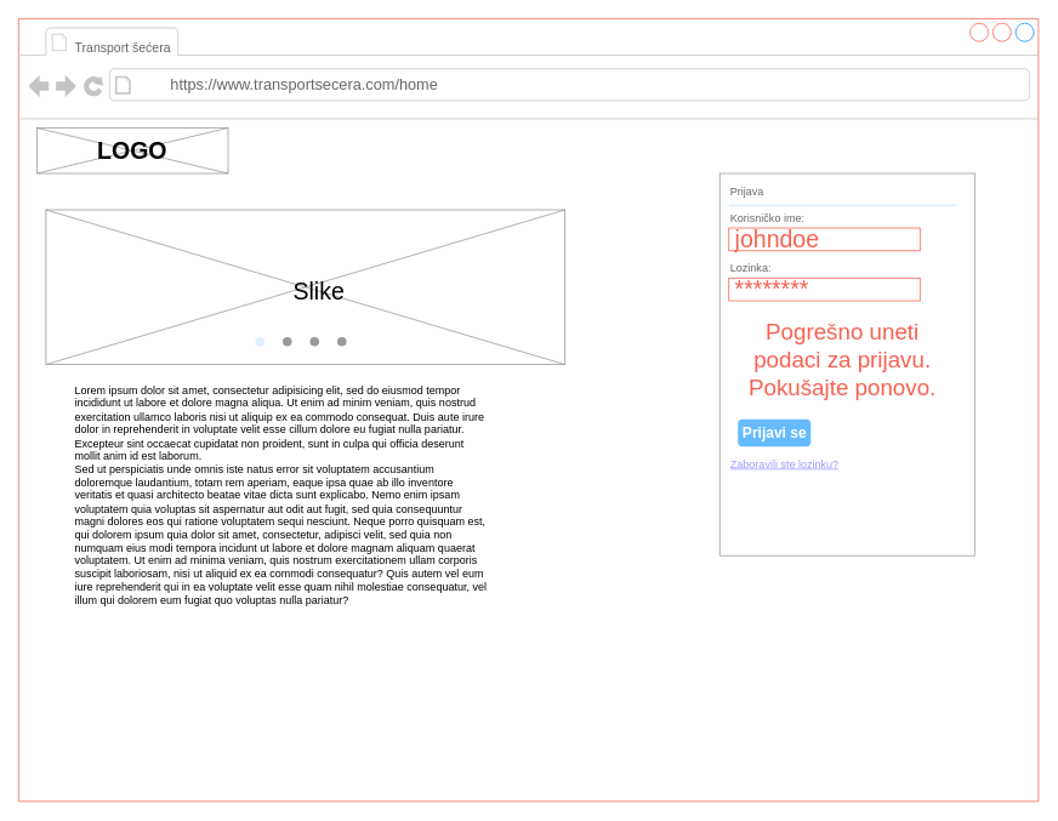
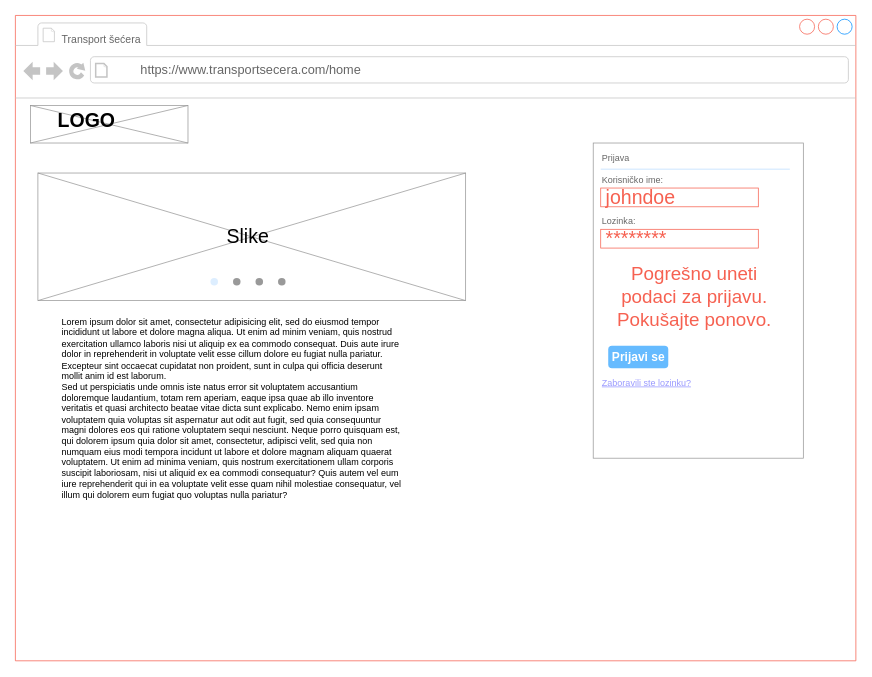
- <mxCell id="6" value="&lt;b&gt;&lt;font style=&quot;font-size: 26px;&quot;&gt;LOGO&lt;/font&gt;&lt;/b&gt;" style="text;html=1;strokeColor=none;fillColor=none;align=center;verticalAlign=middle;whiteSpace=wrap;rounded=0;fontSize=14;" vertex="1" parent="2"><mxGeometry x="95" y="130" width="60" height="30" as="geometry" /></mxCell>
+ <mxCell id="6" value="&lt;b&gt;&lt;font style=&quot;font-size: 26px;&quot;&gt;LOGO&lt;/font&gt;&lt;/b&gt;" style="text;html=1;strokeColor=none;fillColor=none;align=center;verticalAlign=middle;whiteSpace=wrap;rounded=0;fontSize=14;" vertex="1" parent="2"><mxGeometry x="65" y="125" width="60" height="30" as="geometry" /></mxCell>
- <mxCell id="8" value="Slike" style="text;html=1;strokeColor=none;fillColor=none;align=center;verticalAlign=middle;whiteSpace=wrap;rounded=0;fontSize=26;" vertex="1" parent="2"><mxGeometry x="300" y="285" width="60" height="30" as="geometry" /></mxCell>
+ <mxCell id="8" value="Slike" style="text;html=1;strokeColor=none;fillColor=none;align=center;verticalAlign=middle;whiteSpace=wrap;rounded=0;fontSize=26;" vertex="1" parent="2"><mxGeometry x="280" y="280" width="60" height="30" as="geometry" /></mxCell>
